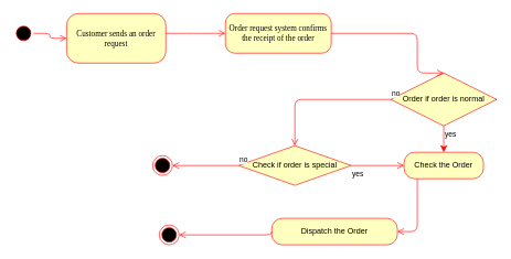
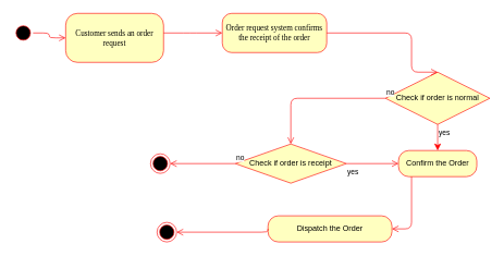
- <mxCell id="10" value="&lt;div&gt;Order if order is normal&lt;/div&gt;" style="rhombus;whiteSpace=wrap;html=1;fillColor=#ffffc0;strokeColor=#ff0000;" vertex="1" parent="1"><mxGeometry x="590" y="110" width="160" height="80" as="geometry" /></mxCell>
+ <mxCell id="10" value="&lt;div&gt;Check if order is normal&lt;/div&gt;" style="rhombus;whiteSpace=wrap;html=1;fillColor=#ffffc0;strokeColor=#ff0000;" vertex="1" parent="1"><mxGeometry x="590" y="110" width="160" height="80" as="geometry" /></mxCell>
- <mxCell id="17" value="Check if order is special" style="rhombus;whiteSpace=wrap;html=1;fillColor=#ffffc0;strokeColor=#ff0000;" vertex="1" parent="1"><mxGeometry x="360" y="220" width="170" height="60" as="geometry" /></mxCell>
+ <mxCell id="17" value="Check if order is receipt" style="rhombus;whiteSpace=wrap;html=1;fillColor=#ffffc0;strokeColor=#ff0000;" vertex="1" parent="1"><mxGeometry x="360" y="220" width="170" height="60" as="geometry" /></mxCell>
- <mxCell id="14" value="Check the Order" style="rounded=1;whiteSpace=wrap;html=1;arcSize=40;fontColor=#000000;fillColor=#ffffc0;strokeColor=#ff0000;" vertex="1" parent="1"><mxGeometry x="610" y="230" width="120" height="40" as="geometry" /></mxCell>
+ <mxCell id="14" value="Confirm the Order" style="rounded=1;whiteSpace=wrap;html=1;arcSize=40;fontColor=#000000;fillColor=#ffffc0;strokeColor=#ff0000;" vertex="1" parent="1"><mxGeometry x="610" y="230" width="120" height="40" as="geometry" /></mxCell>
